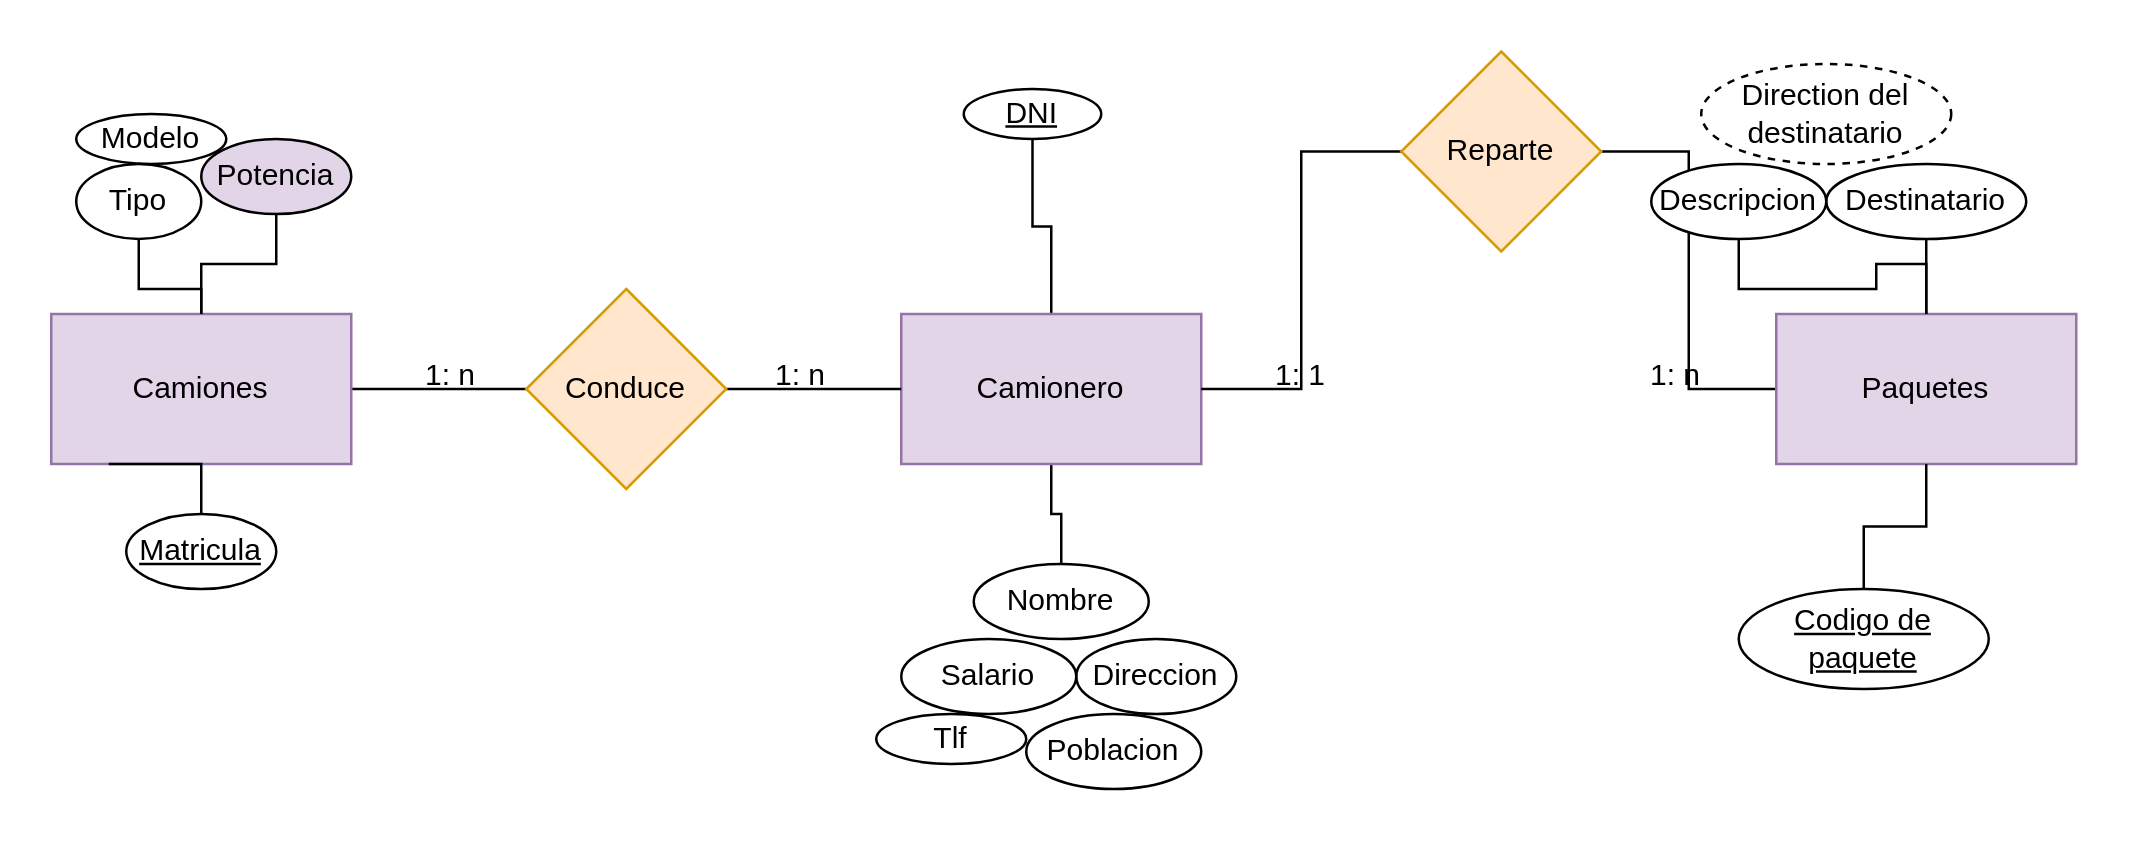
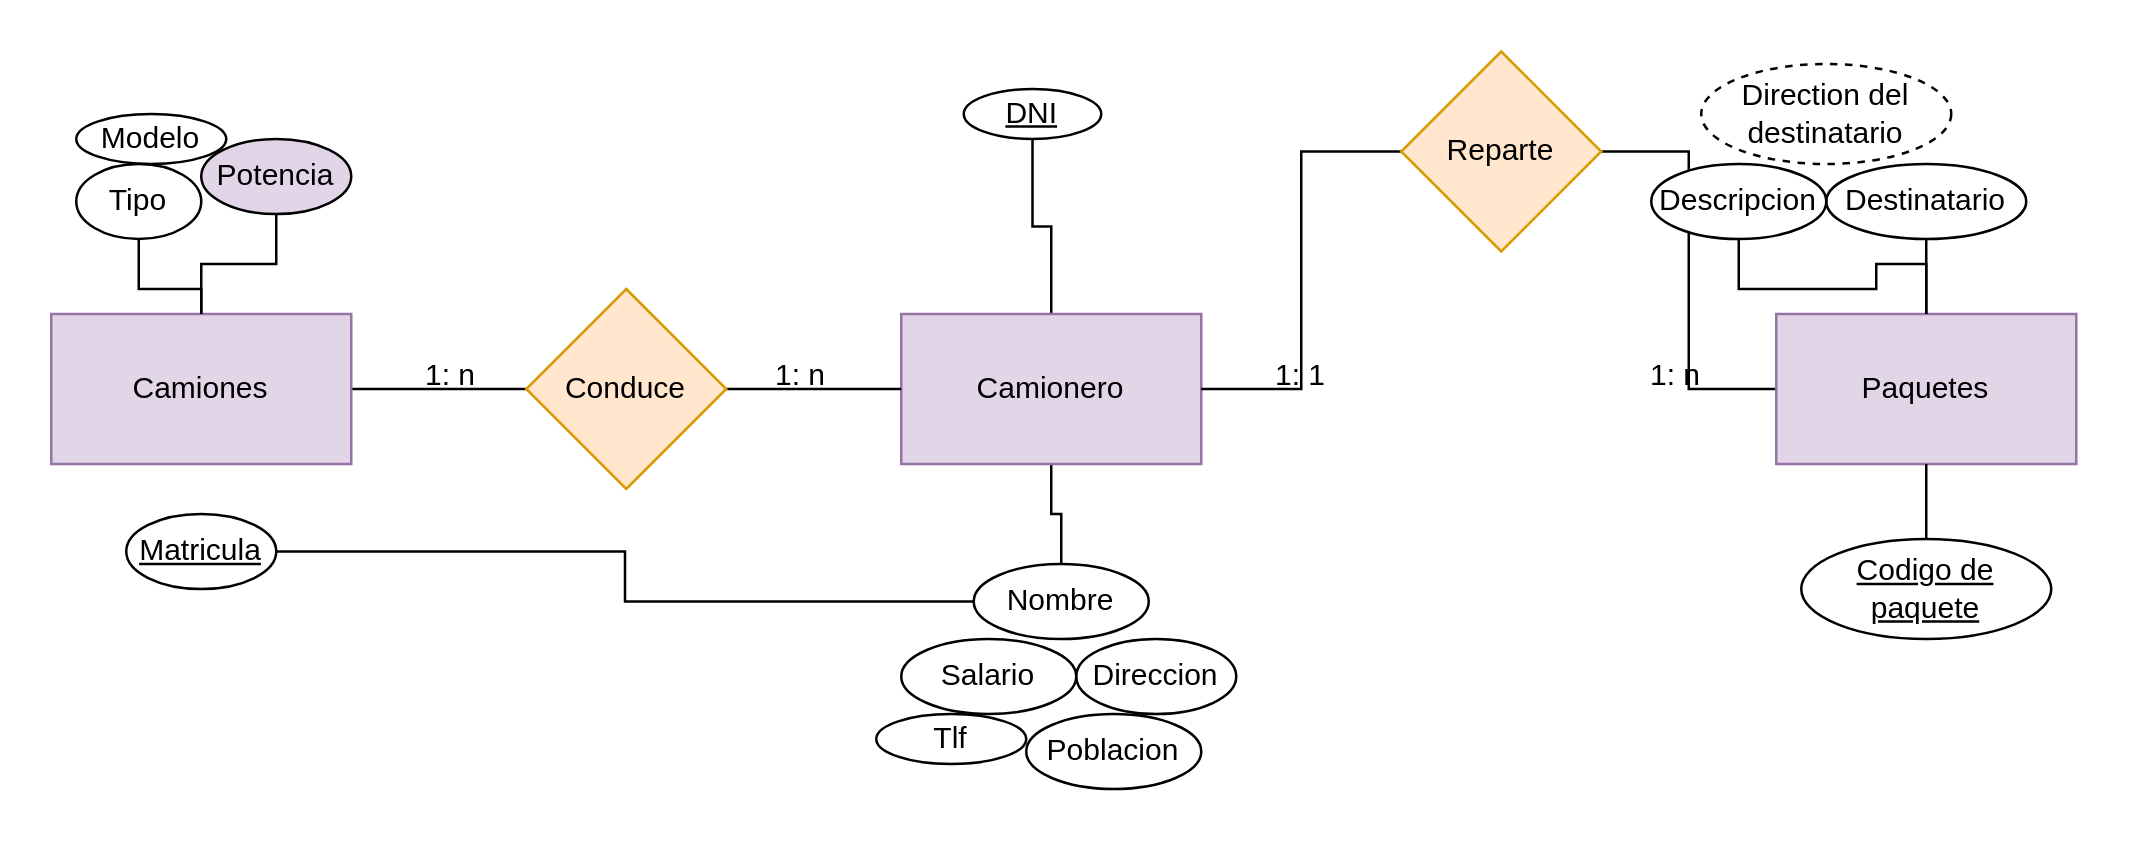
- <mxCell id="34" style="edgeStyle=orthogonalEdgeStyle;rounded=0;orthogonalLoop=1;jettySize=auto;html=1;entryX=0.192;entryY=1;entryDx=0;entryDy=0;entryPerimeter=0;endArrow=none;endFill=0;" edge="1" parent="1" source="11" target="7"><mxGeometry relative="1" as="geometry" /></mxCell>
+ <mxCell id="34" style="edgeStyle=orthogonalEdgeStyle;rounded=0;orthogonalLoop=1;jettySize=auto;html=1;endArrow=none;endFill=0;" edge="1" parent="1" source="11" target="14"><mxGeometry relative="1" as="geometry" /></mxCell>
- <mxCell id="13" value="Codigo de paquete" style="ellipse;whiteSpace=wrap;html=1;align=center;fontStyle=4;" vertex="1" parent="1"><mxGeometry x="695" y="235" width="100" height="40" as="geometry" /></mxCell>
+ <mxCell id="13" value="Codigo de paquete" style="ellipse;whiteSpace=wrap;html=1;align=center;fontStyle=4;" vertex="1" parent="1"><mxGeometry x="720" y="215" width="100" height="40" as="geometry" /></mxCell>
